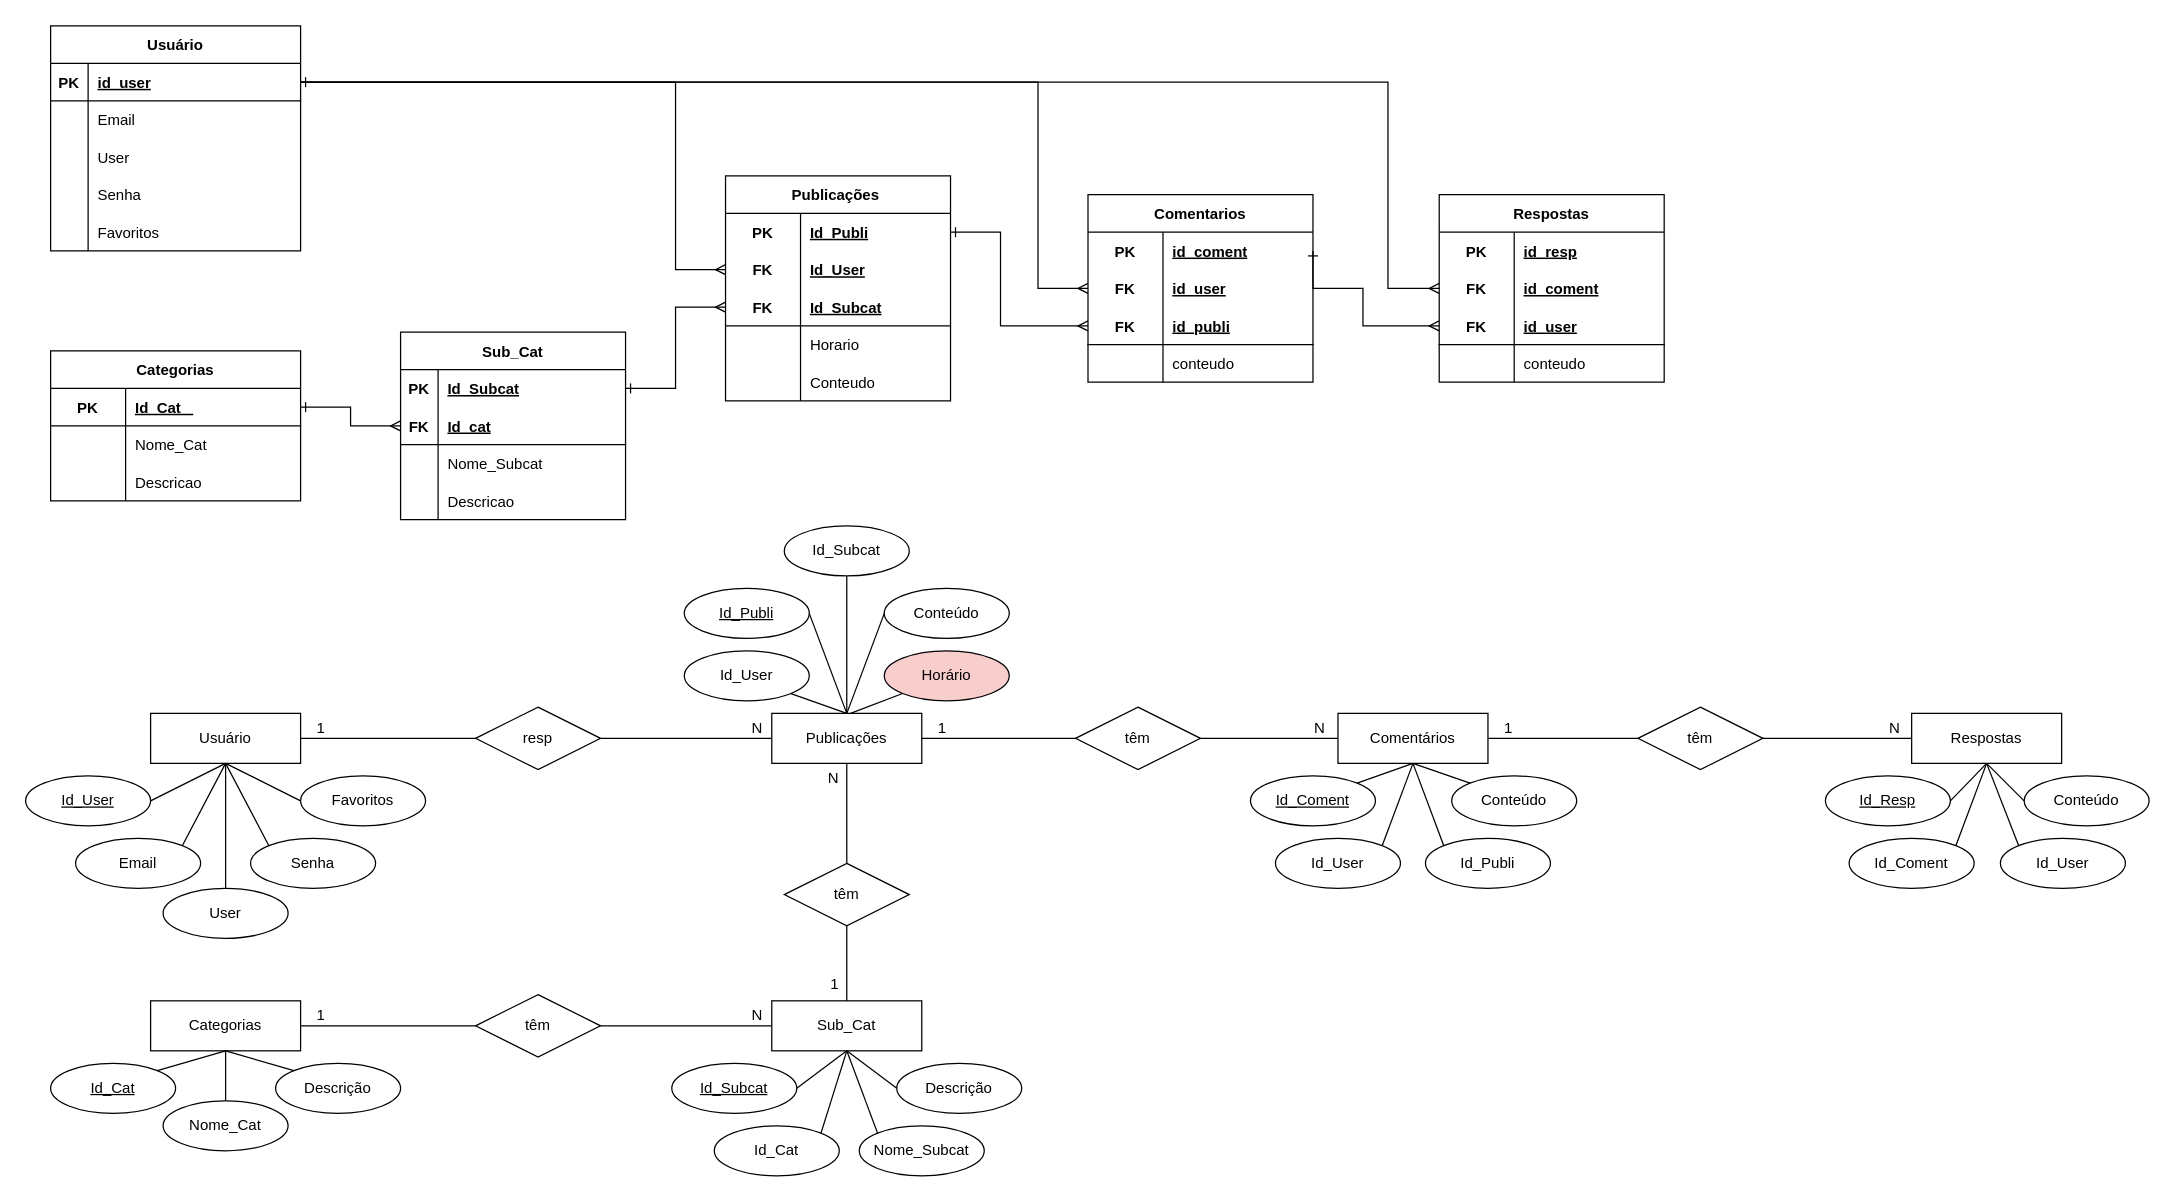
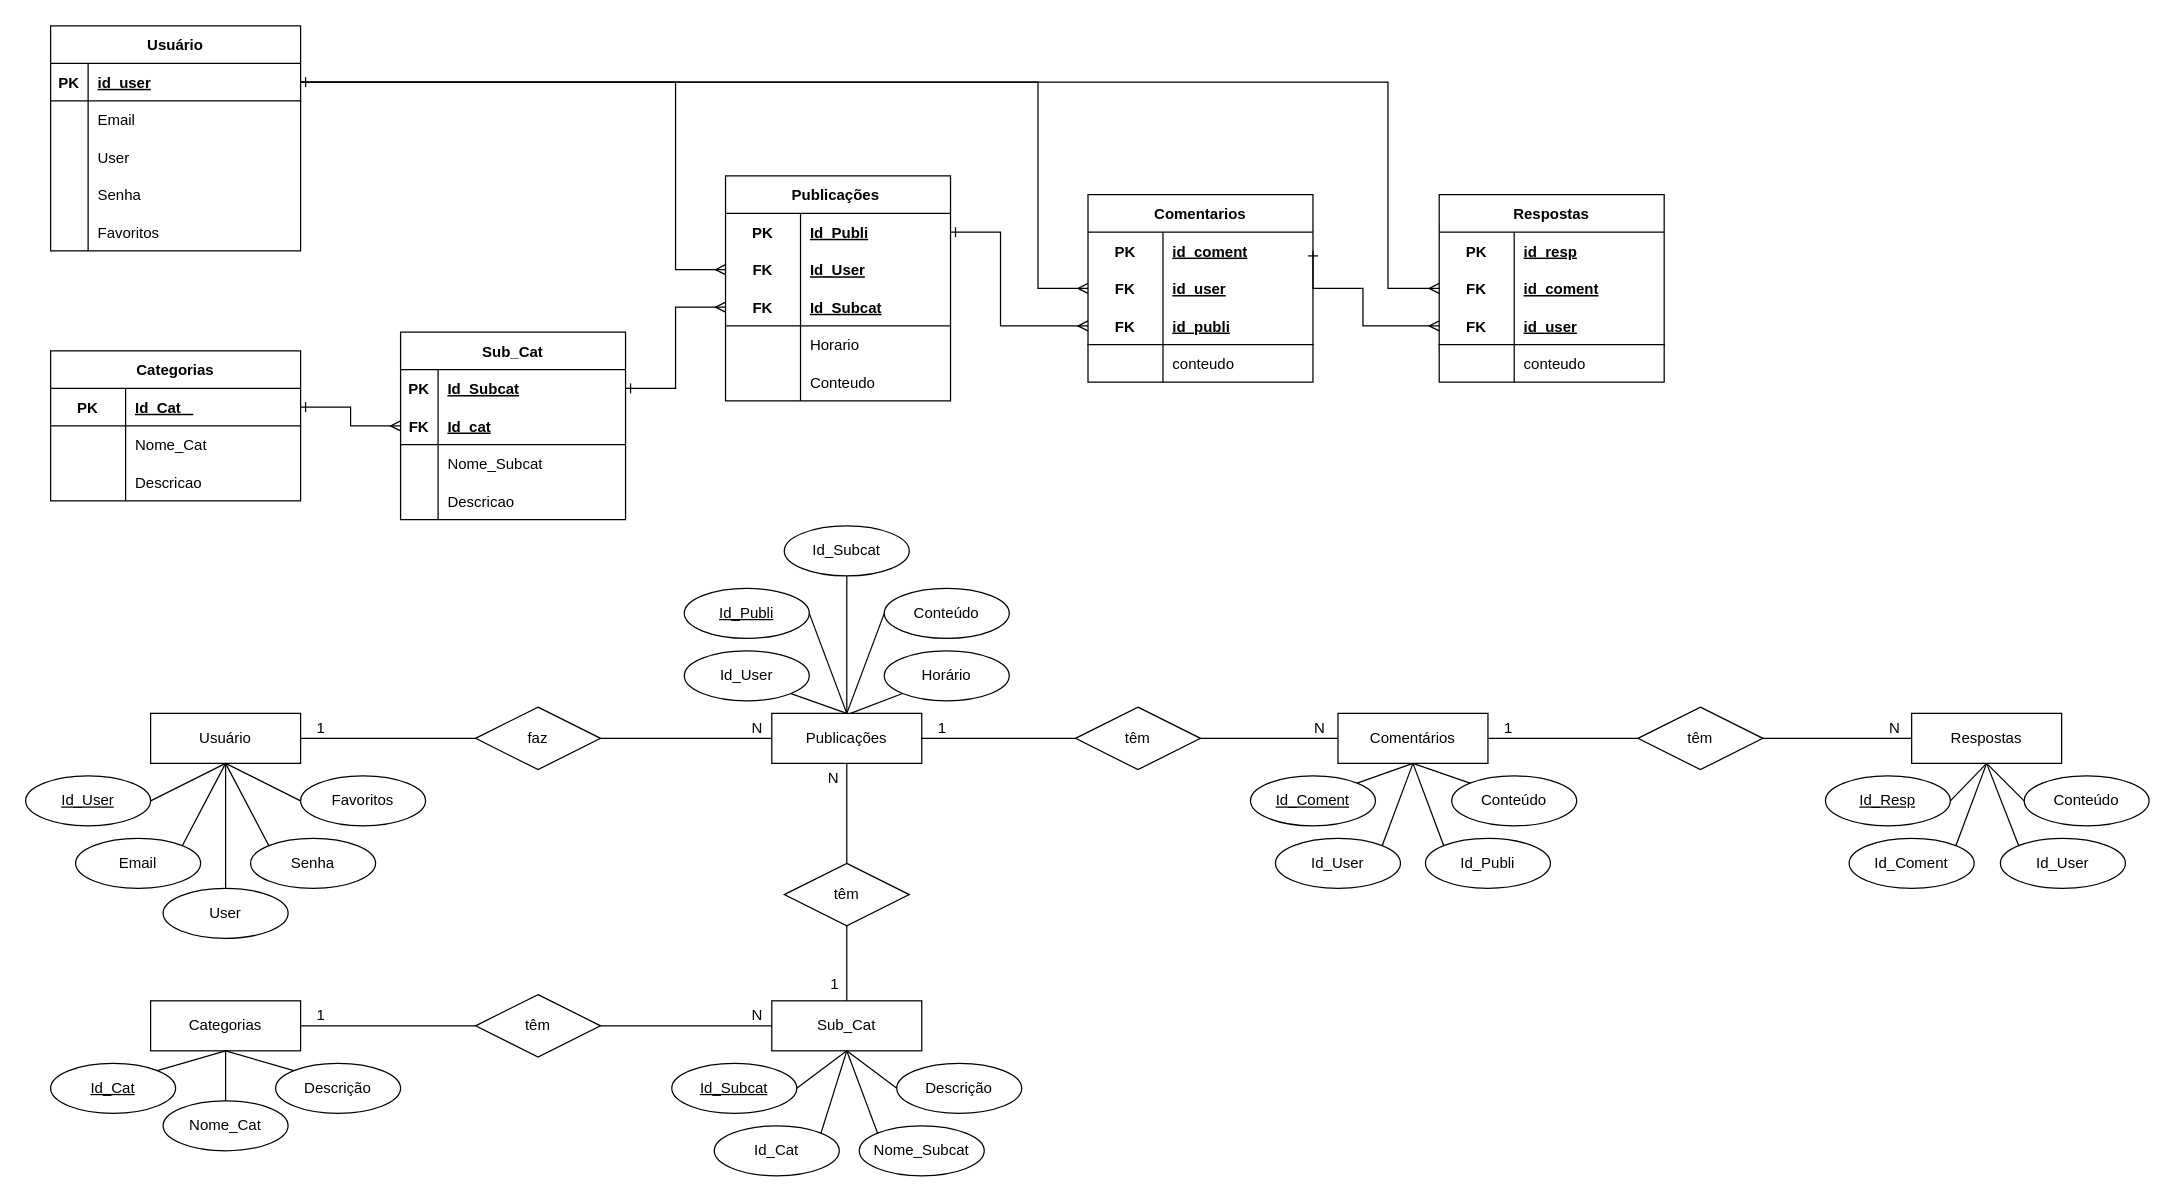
- <mxCell id="122" value="Horário" style="ellipse;whiteSpace=wrap;html=1;align=center;direction=west;fillColor=#f8cecc;" vertex="1" parent="1"><mxGeometry x="707" y="520" width="100" height="40" as="geometry" /></mxCell>
+ <mxCell id="122" value="Horário" style="ellipse;whiteSpace=wrap;html=1;align=center;direction=west;" vertex="1" parent="1"><mxGeometry x="707" y="520" width="100" height="40" as="geometry" /></mxCell>
- <mxCell id="147" value="resp" style="shape=rhombus;perimeter=rhombusPerimeter;whiteSpace=wrap;html=1;align=center;" vertex="1" parent="1"><mxGeometry x="380" y="565" width="100" height="50" as="geometry" /></mxCell>
+ <mxCell id="147" value="faz" style="shape=rhombus;perimeter=rhombusPerimeter;whiteSpace=wrap;html=1;align=center;" vertex="1" parent="1"><mxGeometry x="380" y="565" width="100" height="50" as="geometry" /></mxCell>
